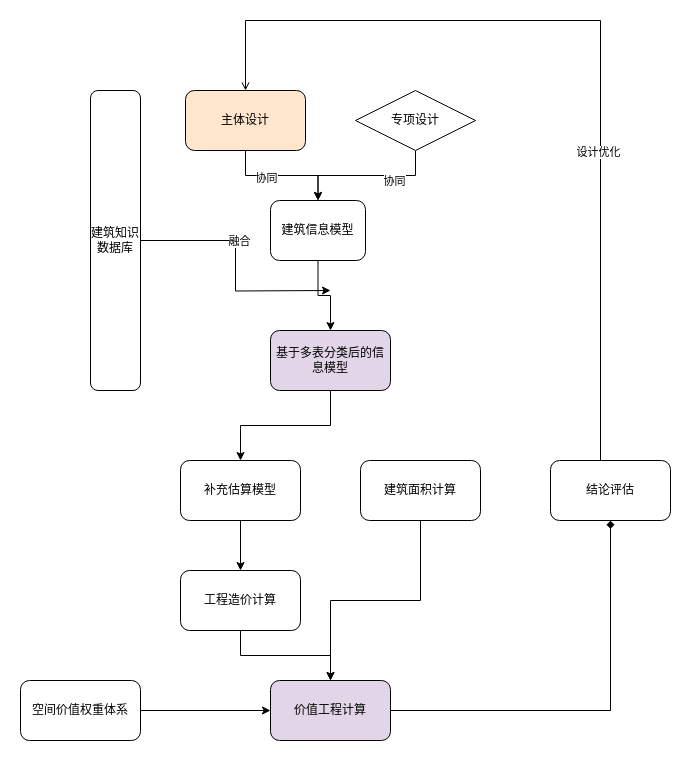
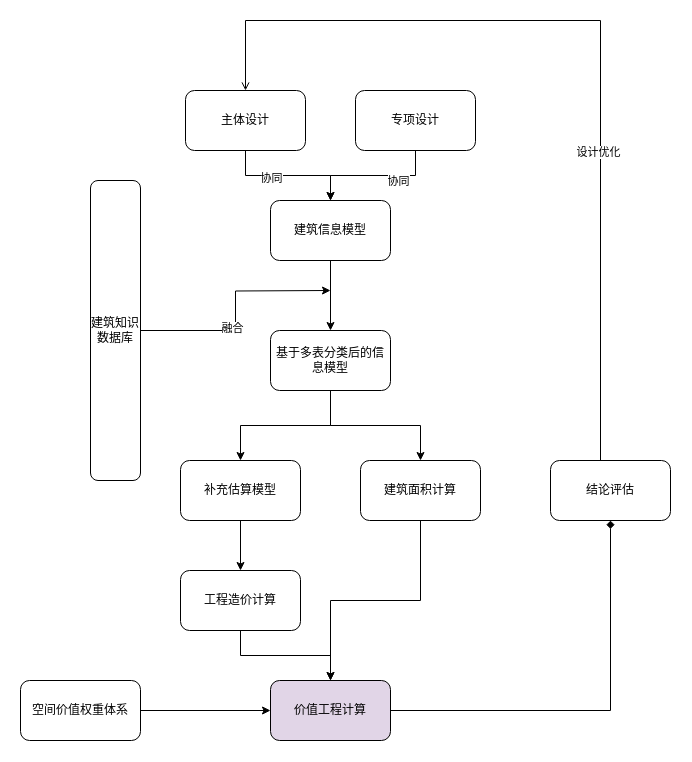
- <mxCell id="6" value="主体设计" style="rounded=1;whiteSpace=wrap;html=1;fillColor=#ffe6cc;" vertex="1" parent="1"><mxGeometry x="185" y="90" width="120" height="60" as="geometry" /></mxCell>
+ <mxCell id="6" value="主体设计" style="rounded=1;whiteSpace=wrap;html=1;" vertex="1" parent="1"><mxGeometry x="185" y="90" width="120" height="60" as="geometry" /></mxCell>
- <mxCell id="9" value="专项设计" style="rhombus;whiteSpace=wrap;html=1;" vertex="1" parent="1"><mxGeometry x="355" y="90" width="120" height="60" as="geometry" /></mxCell>
+ <mxCell id="9" value="专项设计" style="rounded=1;whiteSpace=wrap;html=1;" vertex="1" parent="1"><mxGeometry x="355" y="90" width="120" height="60" as="geometry" /></mxCell>
- <mxCell id="3" value="建筑信息模型" style="rounded=1;whiteSpace=wrap;html=1;" vertex="1" parent="1"><mxGeometry x="270" y="200" width="95" height="60" as="geometry" /></mxCell>
+ <mxCell id="3" value="建筑信息模型" style="rounded=1;whiteSpace=wrap;html=1;" vertex="1" parent="1"><mxGeometry x="270" y="200" width="120" height="60" as="geometry" /></mxCell>
- <mxCell id="12" value="建筑知识数据库" style="rounded=1;whiteSpace=wrap;html=1;" vertex="1" parent="1"><mxGeometry x="90" y="90" width="50" height="300" as="geometry" /></mxCell>
+ <mxCell id="12" value="建筑知识数据库" style="rounded=1;whiteSpace=wrap;html=1;" vertex="1" parent="1"><mxGeometry x="90" y="180" width="50" height="300" as="geometry" /></mxCell>
- <mxCell id="15" value="基于多表分类后的信息模型" style="rounded=1;whiteSpace=wrap;html=1;fillColor=#e1d5e7;" vertex="1" parent="1"><mxGeometry x="270" y="330" width="120" height="60" as="geometry" /></mxCell>
+ <mxCell id="15" value="基于多表分类后的信息模型" style="rounded=1;whiteSpace=wrap;html=1;" vertex="1" parent="1"><mxGeometry x="270" y="330" width="120" height="60" as="geometry" /></mxCell>
+ <mxCell id="13" style="edgeStyle=orthogonalEdgeStyle;rounded=0;orthogonalLoop=1;jettySize=auto;html=1;" edge="1" parent="1" source="15" target="19"><mxGeometry relative="1" as="geometry" /></mxCell>
